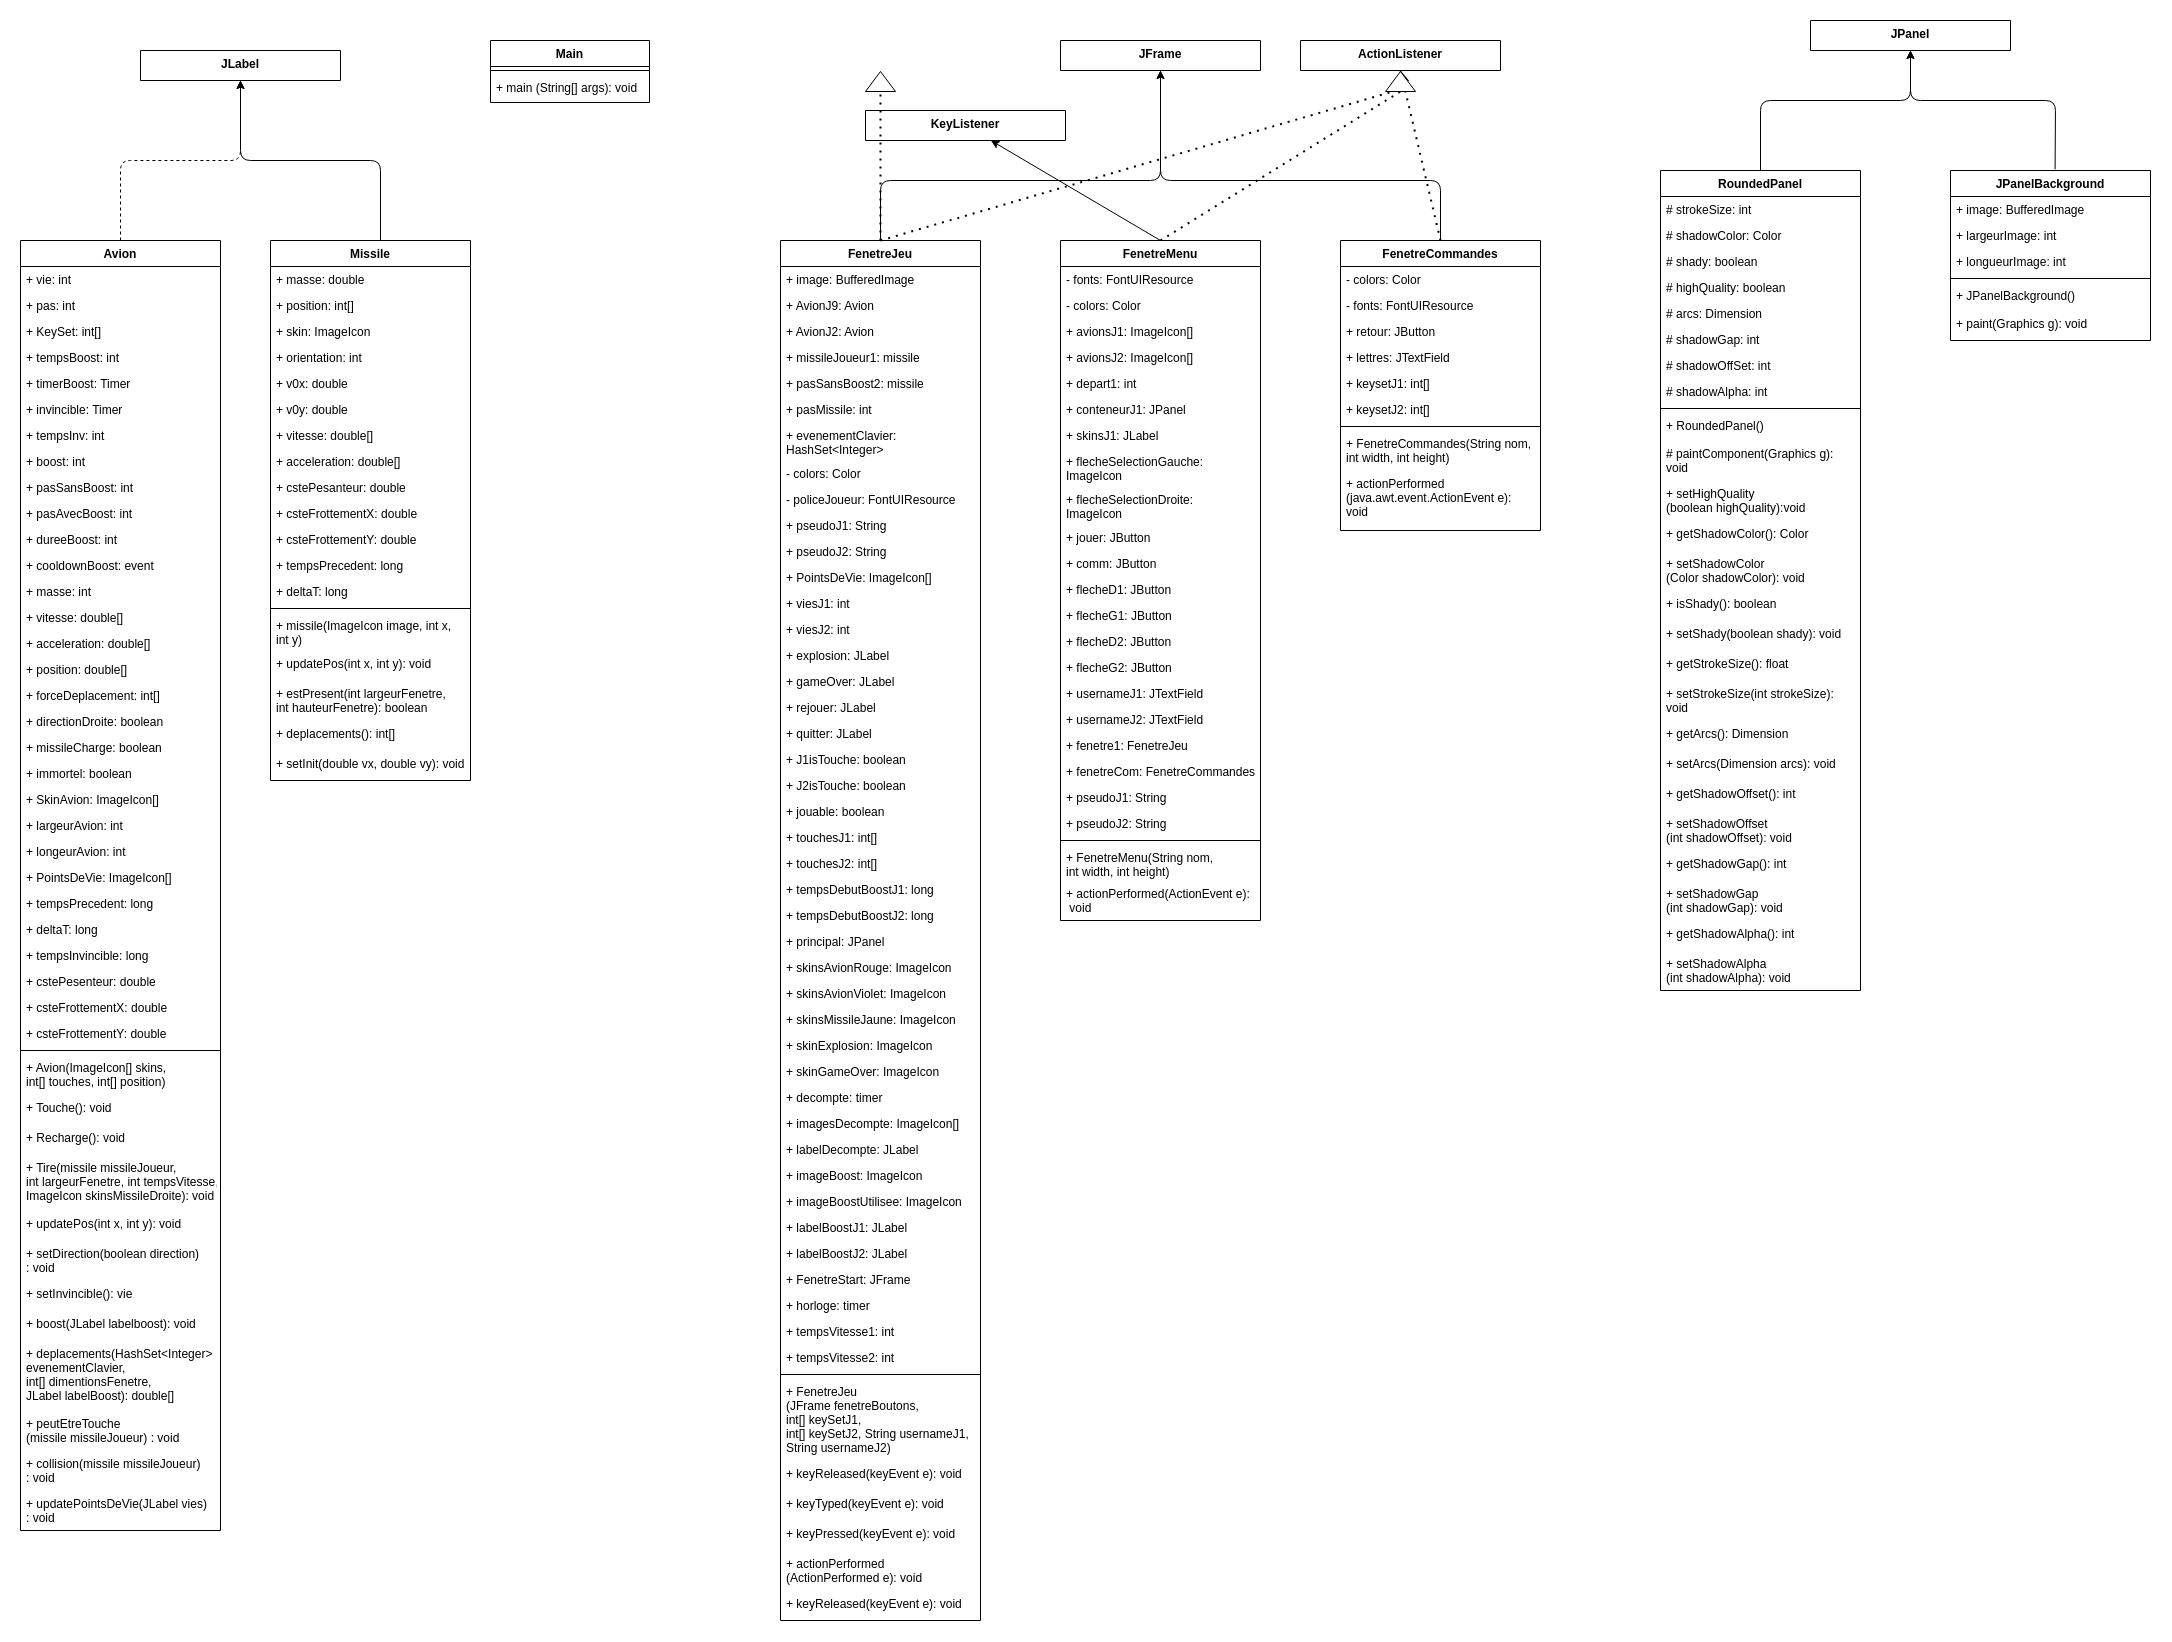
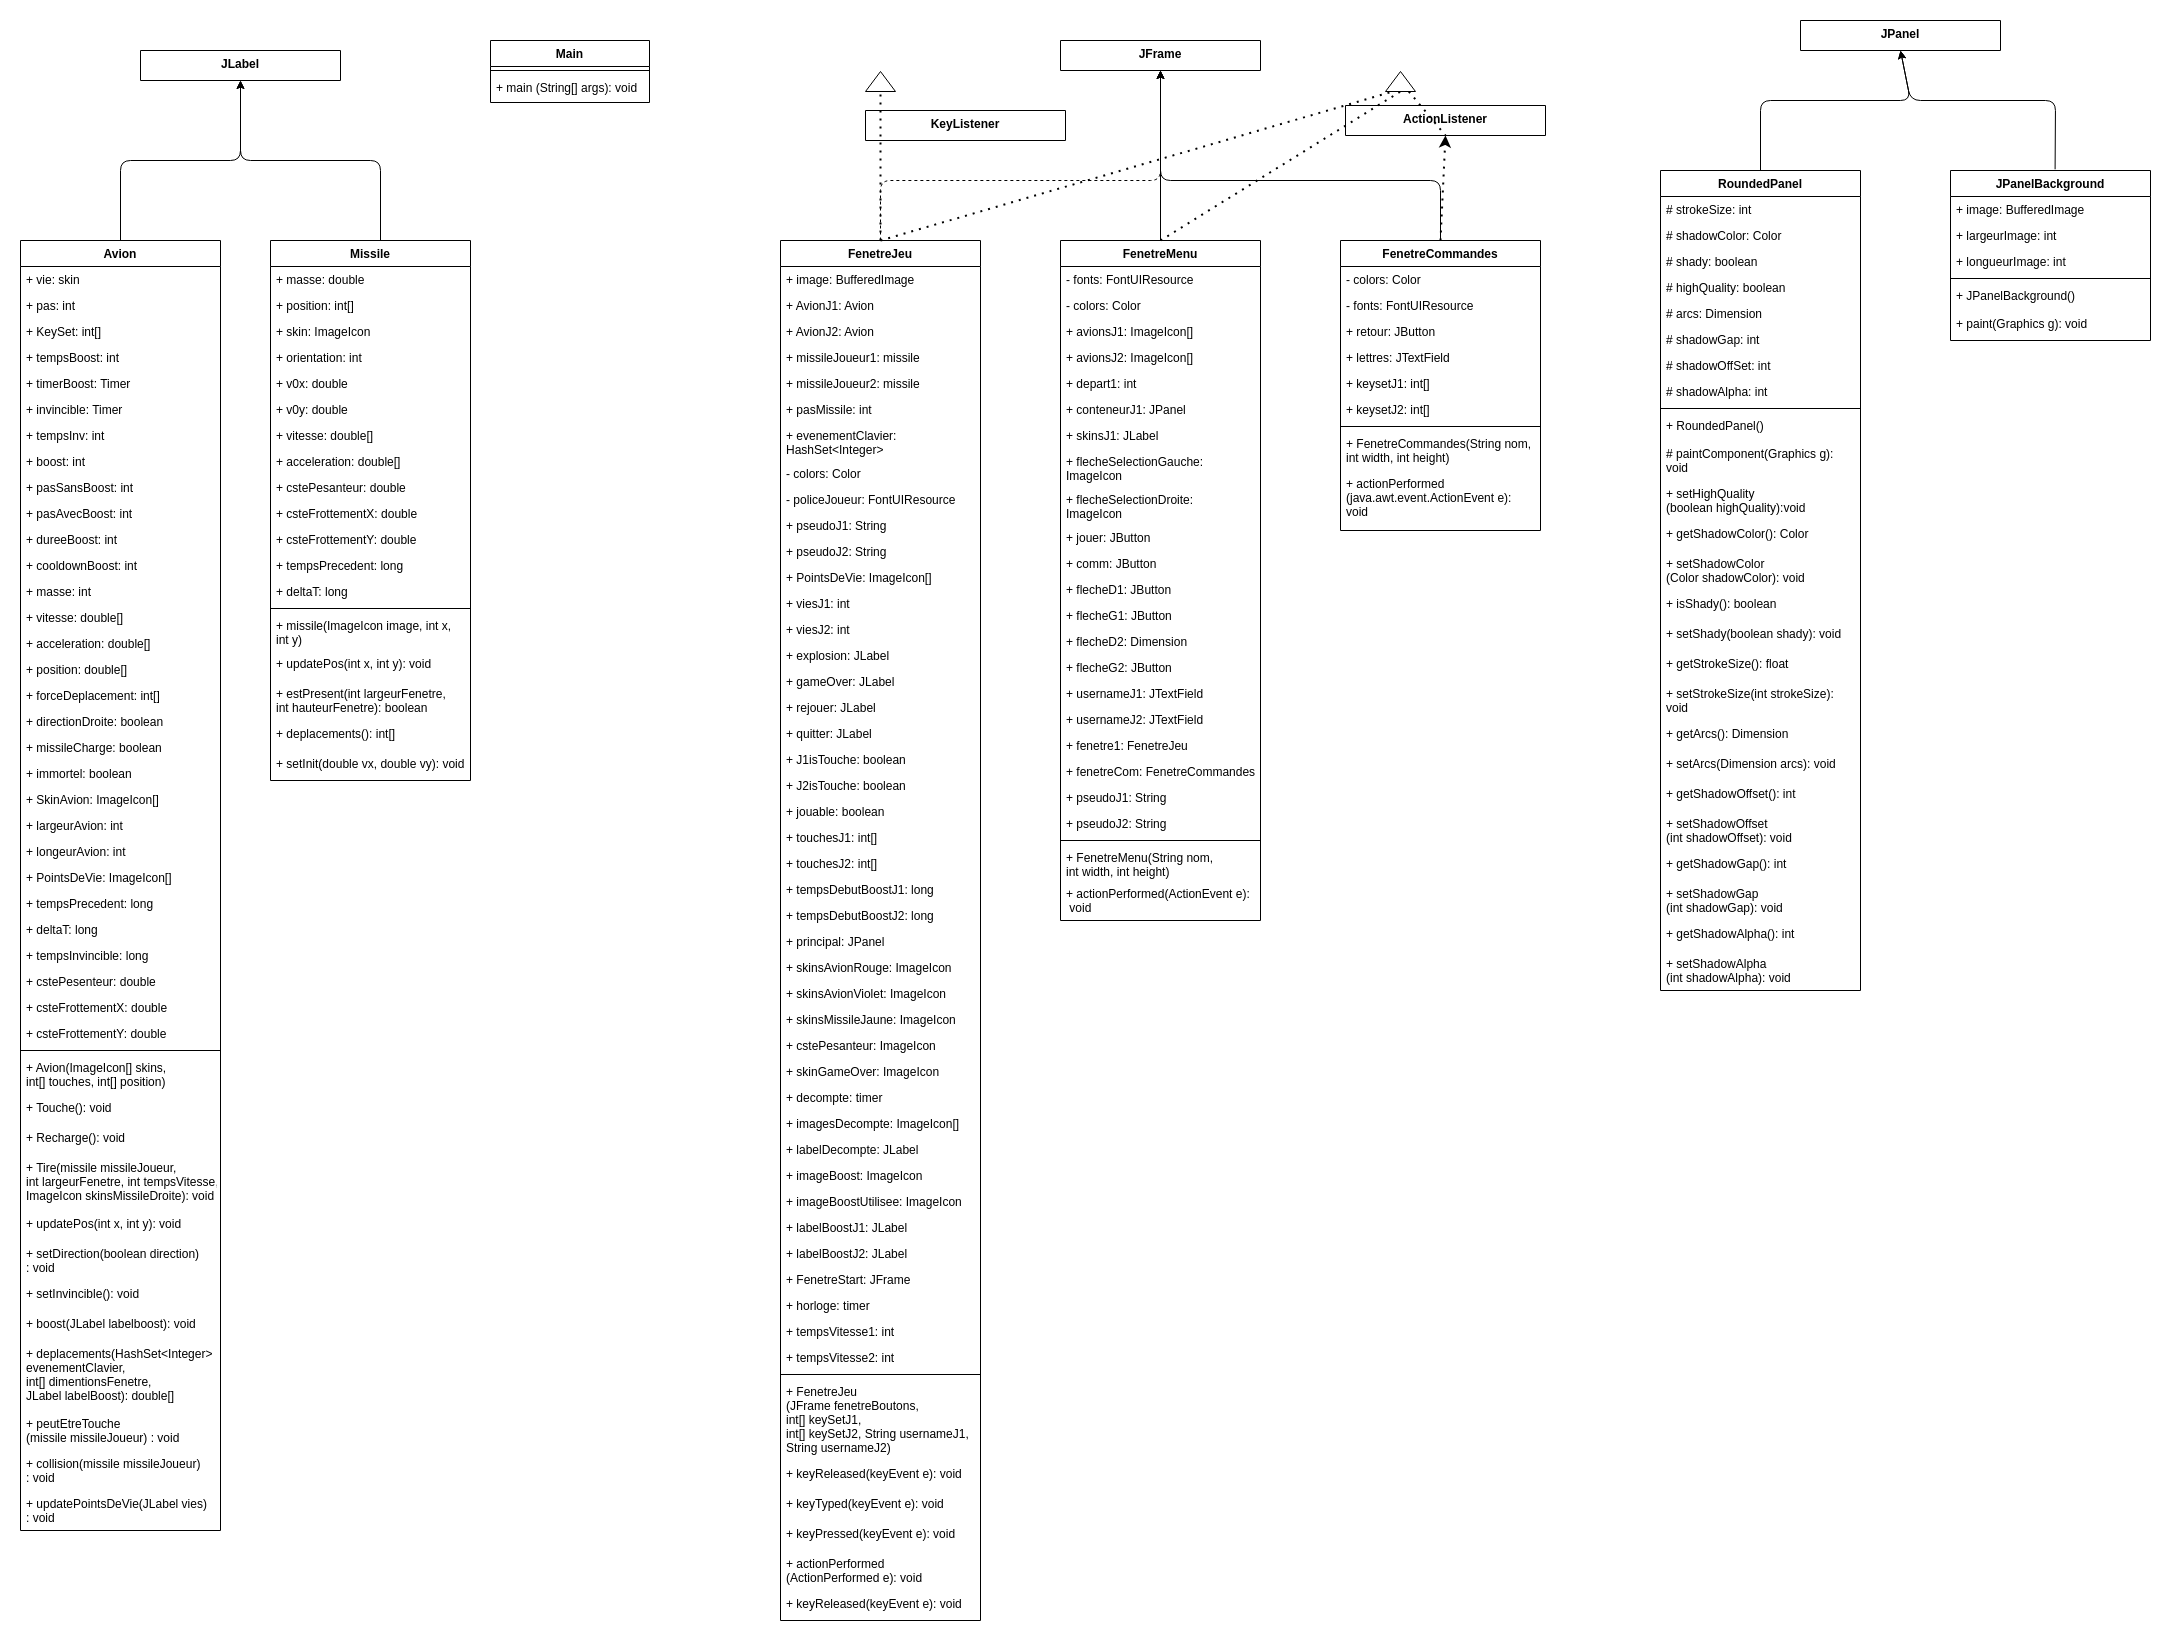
- <mxCell id="190" value="JPanel&#10;" style="swimlane;fontStyle=1;align=center;verticalAlign=top;childLayout=stackLayout;horizontal=1;startSize=30;horizontalStack=0;resizeParent=1;resizeParentMax=0;resizeLast=0;collapsible=1;marginBottom=0;" vertex="1" parent="1"><mxGeometry x="1810" y="20" width="200" height="30" as="geometry"><mxRectangle x="140" y="100" width="70" height="26" as="alternateBounds" /></mxGeometry></mxCell>
+ <mxCell id="190" value="JPanel&#10;" style="swimlane;fontStyle=1;align=center;verticalAlign=top;childLayout=stackLayout;horizontal=1;startSize=30;horizontalStack=0;resizeParent=1;resizeParentMax=0;resizeLast=0;collapsible=1;marginBottom=0;" vertex="1" parent="1"><mxGeometry x="1800" y="20" width="200" height="30" as="geometry"><mxRectangle x="140" y="100" width="70" height="26" as="alternateBounds" /></mxGeometry></mxCell>
- <mxCell id="198" value="ActionListener&#10;" style="swimlane;fontStyle=1;align=center;verticalAlign=top;childLayout=stackLayout;horizontal=1;startSize=30;horizontalStack=0;resizeParent=1;resizeParentMax=0;resizeLast=0;collapsible=1;marginBottom=0;" vertex="1" parent="1"><mxGeometry x="1300" y="40" width="200" height="30" as="geometry"><mxRectangle x="140" y="100" width="70" height="26" as="alternateBounds" /></mxGeometry></mxCell>
+ <mxCell id="198" value="ActionListener&#10;" style="swimlane;fontStyle=1;align=center;verticalAlign=top;childLayout=stackLayout;horizontal=1;startSize=30;horizontalStack=0;resizeParent=1;resizeParentMax=0;resizeLast=0;collapsible=1;marginBottom=0;" vertex="1" parent="1"><mxGeometry x="1345" y="105" width="200" height="30" as="geometry"><mxRectangle x="140" y="100" width="70" height="26" as="alternateBounds" /></mxGeometry></mxCell>
- <mxCell id="191" value="" style="endArrow=classic;html=1;entryX=0.5;entryY=1;entryDx=0;entryDy=0;exitX=0.5;exitY=0;exitDx=0;exitDy=0;dashed=1;" edge="1" parent="1" source="12" target="188"><mxGeometry width="50" height="50" relative="1" as="geometry"><mxPoint x="310" y="290" as="sourcePoint" /><mxPoint x="360" y="240" as="targetPoint" /><Array as="points"><mxPoint x="120" y="160" /><mxPoint x="240" y="160" /></Array></mxGeometry></mxCell>
+ <mxCell id="191" value="" style="endArrow=classic;html=1;entryX=0.5;entryY=1;entryDx=0;entryDy=0;exitX=0.5;exitY=0;exitDx=0;exitDy=0;" edge="1" parent="1" source="12" target="188"><mxGeometry width="50" height="50" relative="1" as="geometry"><mxPoint x="310" y="290" as="sourcePoint" /><mxPoint x="360" y="240" as="targetPoint" /><Array as="points"><mxPoint x="120" y="160" /><mxPoint x="240" y="160" /></Array></mxGeometry></mxCell>
- <mxCell id="196" value="" style="endArrow=classic;html=1;entryX=0.5;entryY=1;entryDx=0;entryDy=0;" edge="1" parent="1" source="56" target="189"><mxGeometry width="50" height="50" relative="1" as="geometry"><mxPoint x="900" y="240" as="sourcePoint" /><mxPoint x="1020" y="120" as="targetPoint" /><Array as="points"><mxPoint x="880" y="180" /><mxPoint x="1160" y="180" /></Array></mxGeometry></mxCell>
+ <mxCell id="196" value="" style="endArrow=classic;html=1;entryX=0.5;entryY=1;entryDx=0;entryDy=0;dashed=1;" edge="1" parent="1" source="56" target="189"><mxGeometry width="50" height="50" relative="1" as="geometry"><mxPoint x="900" y="240" as="sourcePoint" /><mxPoint x="1020" y="120" as="targetPoint" /><Array as="points"><mxPoint x="880" y="180" /><mxPoint x="1160" y="180" /></Array></mxGeometry></mxCell>
- <mxCell id="195" value="" style="endArrow=classic;html=1;exitX=0.5;exitY=0;exitDx=0;exitDy=0;" edge="1" parent="1" source="106" target="204"><mxGeometry width="50" height="50" relative="1" as="geometry"><mxPoint x="1070" y="160" as="sourcePoint" /><mxPoint x="1120" y="110" as="targetPoint" /></mxGeometry></mxCell>
+ <mxCell id="195" value="" style="endArrow=classic;html=1;exitX=0.5;exitY=0;exitDx=0;exitDy=0;entryX=0.5;entryY=1;entryDx=0;entryDy=0;" edge="1" parent="1" source="106" target="189"><mxGeometry width="50" height="50" relative="1" as="geometry"><mxPoint x="1070" y="160" as="sourcePoint" /><mxPoint x="1120" y="110" as="targetPoint" /></mxGeometry></mxCell>
- <mxCell id="13" value="+ vie: int" style="text;strokeColor=none;fillColor=none;align=left;verticalAlign=top;spacingLeft=4;spacingRight=4;overflow=hidden;rotatable=0;points=[[0,0.5],[1,0.5]];portConstraint=eastwest;" parent="12" vertex="1"><mxGeometry y="26" width="200" height="26" as="geometry" /></mxCell>
+ <mxCell id="13" value="+ vie: skin" style="text;strokeColor=none;fillColor=none;align=left;verticalAlign=top;spacingLeft=4;spacingRight=4;overflow=hidden;rotatable=0;points=[[0,0.5],[1,0.5]];portConstraint=eastwest;" parent="12" vertex="1"><mxGeometry y="26" width="200" height="26" as="geometry" /></mxCell>
- <mxCell id="58" value="+ AvionJ9: Avion" style="text;strokeColor=none;fillColor=none;align=left;verticalAlign=top;spacingLeft=4;spacingRight=4;overflow=hidden;rotatable=0;points=[[0,0.5],[1,0.5]];portConstraint=eastwest;" parent="56" vertex="1"><mxGeometry y="52" width="200" height="26" as="geometry" /></mxCell>
+ <mxCell id="58" value="+ AvionJ1: Avion" style="text;strokeColor=none;fillColor=none;align=left;verticalAlign=top;spacingLeft=4;spacingRight=4;overflow=hidden;rotatable=0;points=[[0,0.5],[1,0.5]];portConstraint=eastwest;" parent="56" vertex="1"><mxGeometry y="52" width="200" height="26" as="geometry" /></mxCell>
- <mxCell id="61" value="+ pasSansBoost2: missile" style="text;strokeColor=none;fillColor=none;align=left;verticalAlign=top;spacingLeft=4;spacingRight=4;overflow=hidden;rotatable=0;points=[[0,0.5],[1,0.5]];portConstraint=eastwest;" parent="56" vertex="1"><mxGeometry y="130" width="200" height="26" as="geometry" /></mxCell>
+ <mxCell id="61" value="+ missileJoueur2: missile" style="text;strokeColor=none;fillColor=none;align=left;verticalAlign=top;spacingLeft=4;spacingRight=4;overflow=hidden;rotatable=0;points=[[0,0.5],[1,0.5]];portConstraint=eastwest;" parent="56" vertex="1"><mxGeometry y="130" width="200" height="26" as="geometry" /></mxCell>
- <mxCell id="24" value="+ cooldownBoost: event" style="text;strokeColor=none;fillColor=none;align=left;verticalAlign=top;spacingLeft=4;spacingRight=4;overflow=hidden;rotatable=0;points=[[0,0.5],[1,0.5]];portConstraint=eastwest;" parent="12" vertex="1"><mxGeometry y="312" width="200" height="26" as="geometry" /></mxCell>
+ <mxCell id="24" value="+ cooldownBoost: int" style="text;strokeColor=none;fillColor=none;align=left;verticalAlign=top;spacingLeft=4;spacingRight=4;overflow=hidden;rotatable=0;points=[[0,0.5],[1,0.5]];portConstraint=eastwest;" parent="12" vertex="1"><mxGeometry y="312" width="200" height="26" as="geometry" /></mxCell>
- <mxCell id="120" value="+ flecheD2: JButton" style="text;strokeColor=none;fillColor=none;align=left;verticalAlign=top;spacingLeft=4;spacingRight=4;overflow=hidden;rotatable=0;points=[[0,0.5],[1,0.5]];portConstraint=eastwest;" parent="106" vertex="1"><mxGeometry y="388" width="200" height="26" as="geometry" /></mxCell>
+ <mxCell id="120" value="+ flecheD2: Dimension" style="text;strokeColor=none;fillColor=none;align=left;verticalAlign=top;spacingLeft=4;spacingRight=4;overflow=hidden;rotatable=0;points=[[0,0.5],[1,0.5]];portConstraint=eastwest;" parent="106" vertex="1"><mxGeometry y="388" width="200" height="26" as="geometry" /></mxCell>
- <mxCell id="86" value="+ skinExplosion: ImageIcon" style="text;strokeColor=none;fillColor=none;align=left;verticalAlign=top;spacingLeft=4;spacingRight=4;overflow=hidden;rotatable=0;points=[[0,0.5],[1,0.5]];portConstraint=eastwest;" parent="56" vertex="1"><mxGeometry y="792" width="200" height="26" as="geometry" /></mxCell>
+ <mxCell id="86" value="+ cstePesanteur: ImageIcon" style="text;strokeColor=none;fillColor=none;align=left;verticalAlign=top;spacingLeft=4;spacingRight=4;overflow=hidden;rotatable=0;points=[[0,0.5],[1,0.5]];portConstraint=eastwest;" parent="56" vertex="1"><mxGeometry y="792" width="200" height="26" as="geometry" /></mxCell>
- <mxCell id="50" value="+ setInvincible(): vie" style="text;strokeColor=none;fillColor=none;align=left;verticalAlign=top;spacingLeft=4;spacingRight=4;overflow=hidden;rotatable=0;points=[[0,0.5],[1,0.5]];portConstraint=eastwest;" parent="12" vertex="1"><mxGeometry y="1040" width="200" height="30" as="geometry" /></mxCell>
+ <mxCell id="50" value="+ setInvincible(): void" style="text;strokeColor=none;fillColor=none;align=left;verticalAlign=top;spacingLeft=4;spacingRight=4;overflow=hidden;rotatable=0;points=[[0,0.5],[1,0.5]];portConstraint=eastwest;" parent="12" vertex="1"><mxGeometry y="1040" width="200" height="30" as="geometry" /></mxCell>
